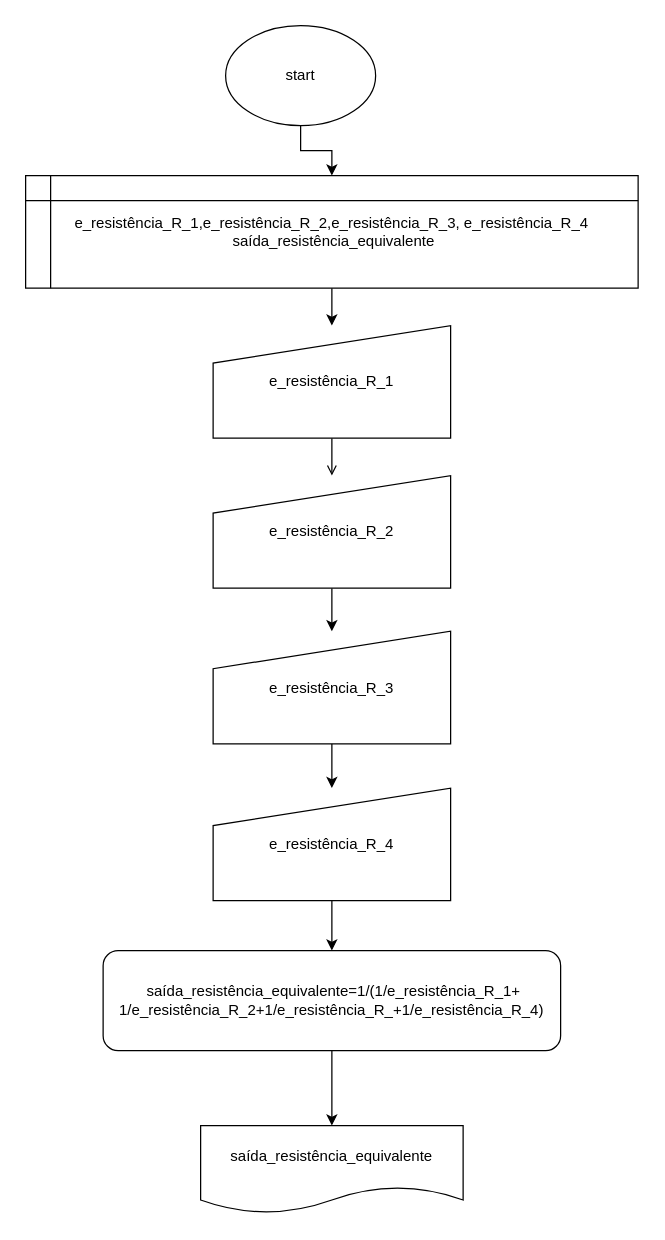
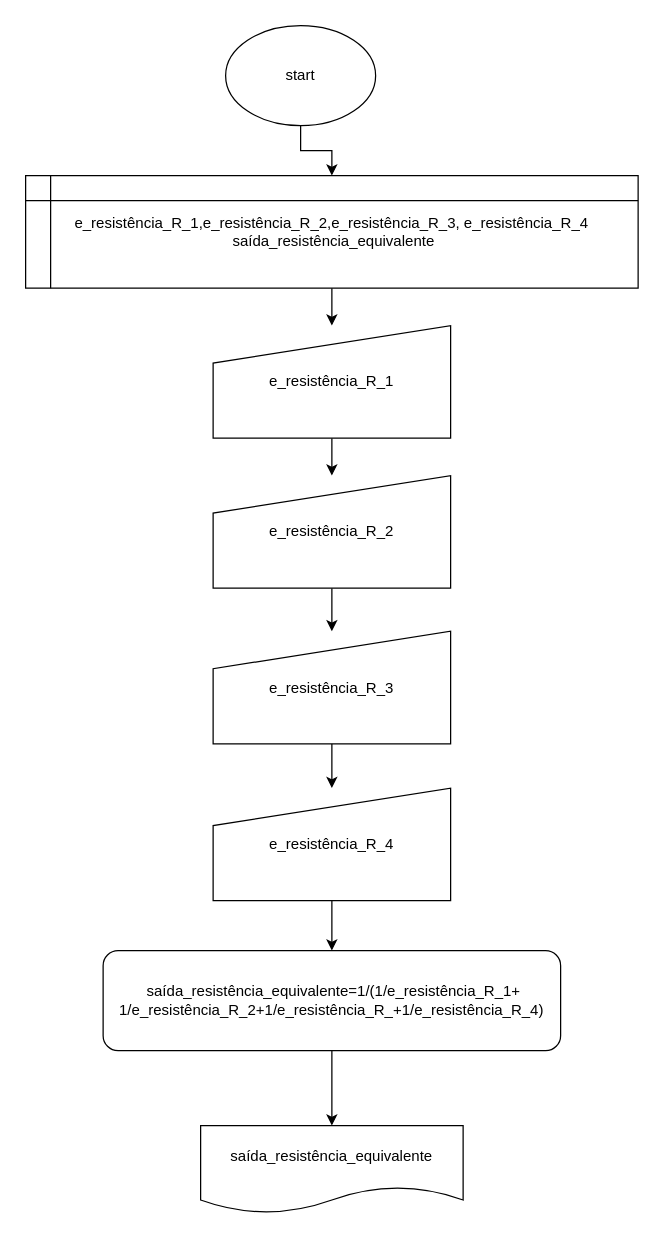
- <mxCell id="6" value="" style="edgeStyle=orthogonalEdgeStyle;rounded=0;orthogonalLoop=1;jettySize=auto;html=1;endArrow=open;" edge="1" parent="1" source="7" target="9"><mxGeometry relative="1" as="geometry" /></mxCell>
+ <mxCell id="6" value="" style="edgeStyle=orthogonalEdgeStyle;rounded=0;orthogonalLoop=1;jettySize=auto;html=1;" edge="1" parent="1" source="7" target="9"><mxGeometry relative="1" as="geometry" /></mxCell>
